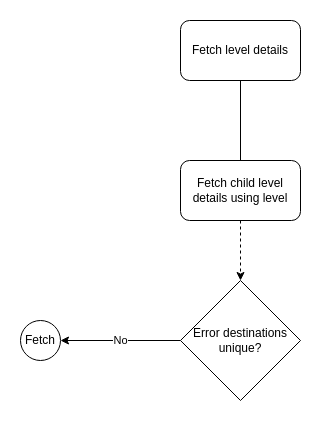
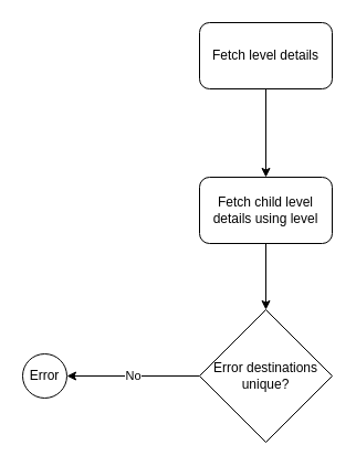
- <mxCell id="2" style="edgeStyle=none;html=1;endArrow=none;" parent="1" source="3" target="5" edge="1"><mxGeometry relative="1" as="geometry"><mxPoint x="240" y="160" as="targetPoint" /></mxGeometry></mxCell>
+ <mxCell id="2" style="edgeStyle=none;html=1;" parent="1" source="3" target="5" edge="1"><mxGeometry relative="1" as="geometry"><mxPoint x="240" y="160" as="targetPoint" /></mxGeometry></mxCell>
- <mxCell id="4" style="edgeStyle=none;html=1;dashed=1;" parent="1" source="5" target="7" edge="1"><mxGeometry relative="1" as="geometry" /></mxCell>
+ <mxCell id="4" style="edgeStyle=none;html=1;" parent="1" source="5" target="7" edge="1"><mxGeometry relative="1" as="geometry" /></mxCell>
- <mxCell id="8" value="Fetch" style="ellipse;whiteSpace=wrap;html=1;aspect=fixed;" parent="1" vertex="1"><mxGeometry x="20" y="320" width="40" height="40" as="geometry" /></mxCell>
+ <mxCell id="8" value="Error" style="ellipse;whiteSpace=wrap;html=1;aspect=fixed;" parent="1" vertex="1"><mxGeometry x="20" y="320" width="40" height="40" as="geometry" /></mxCell>
